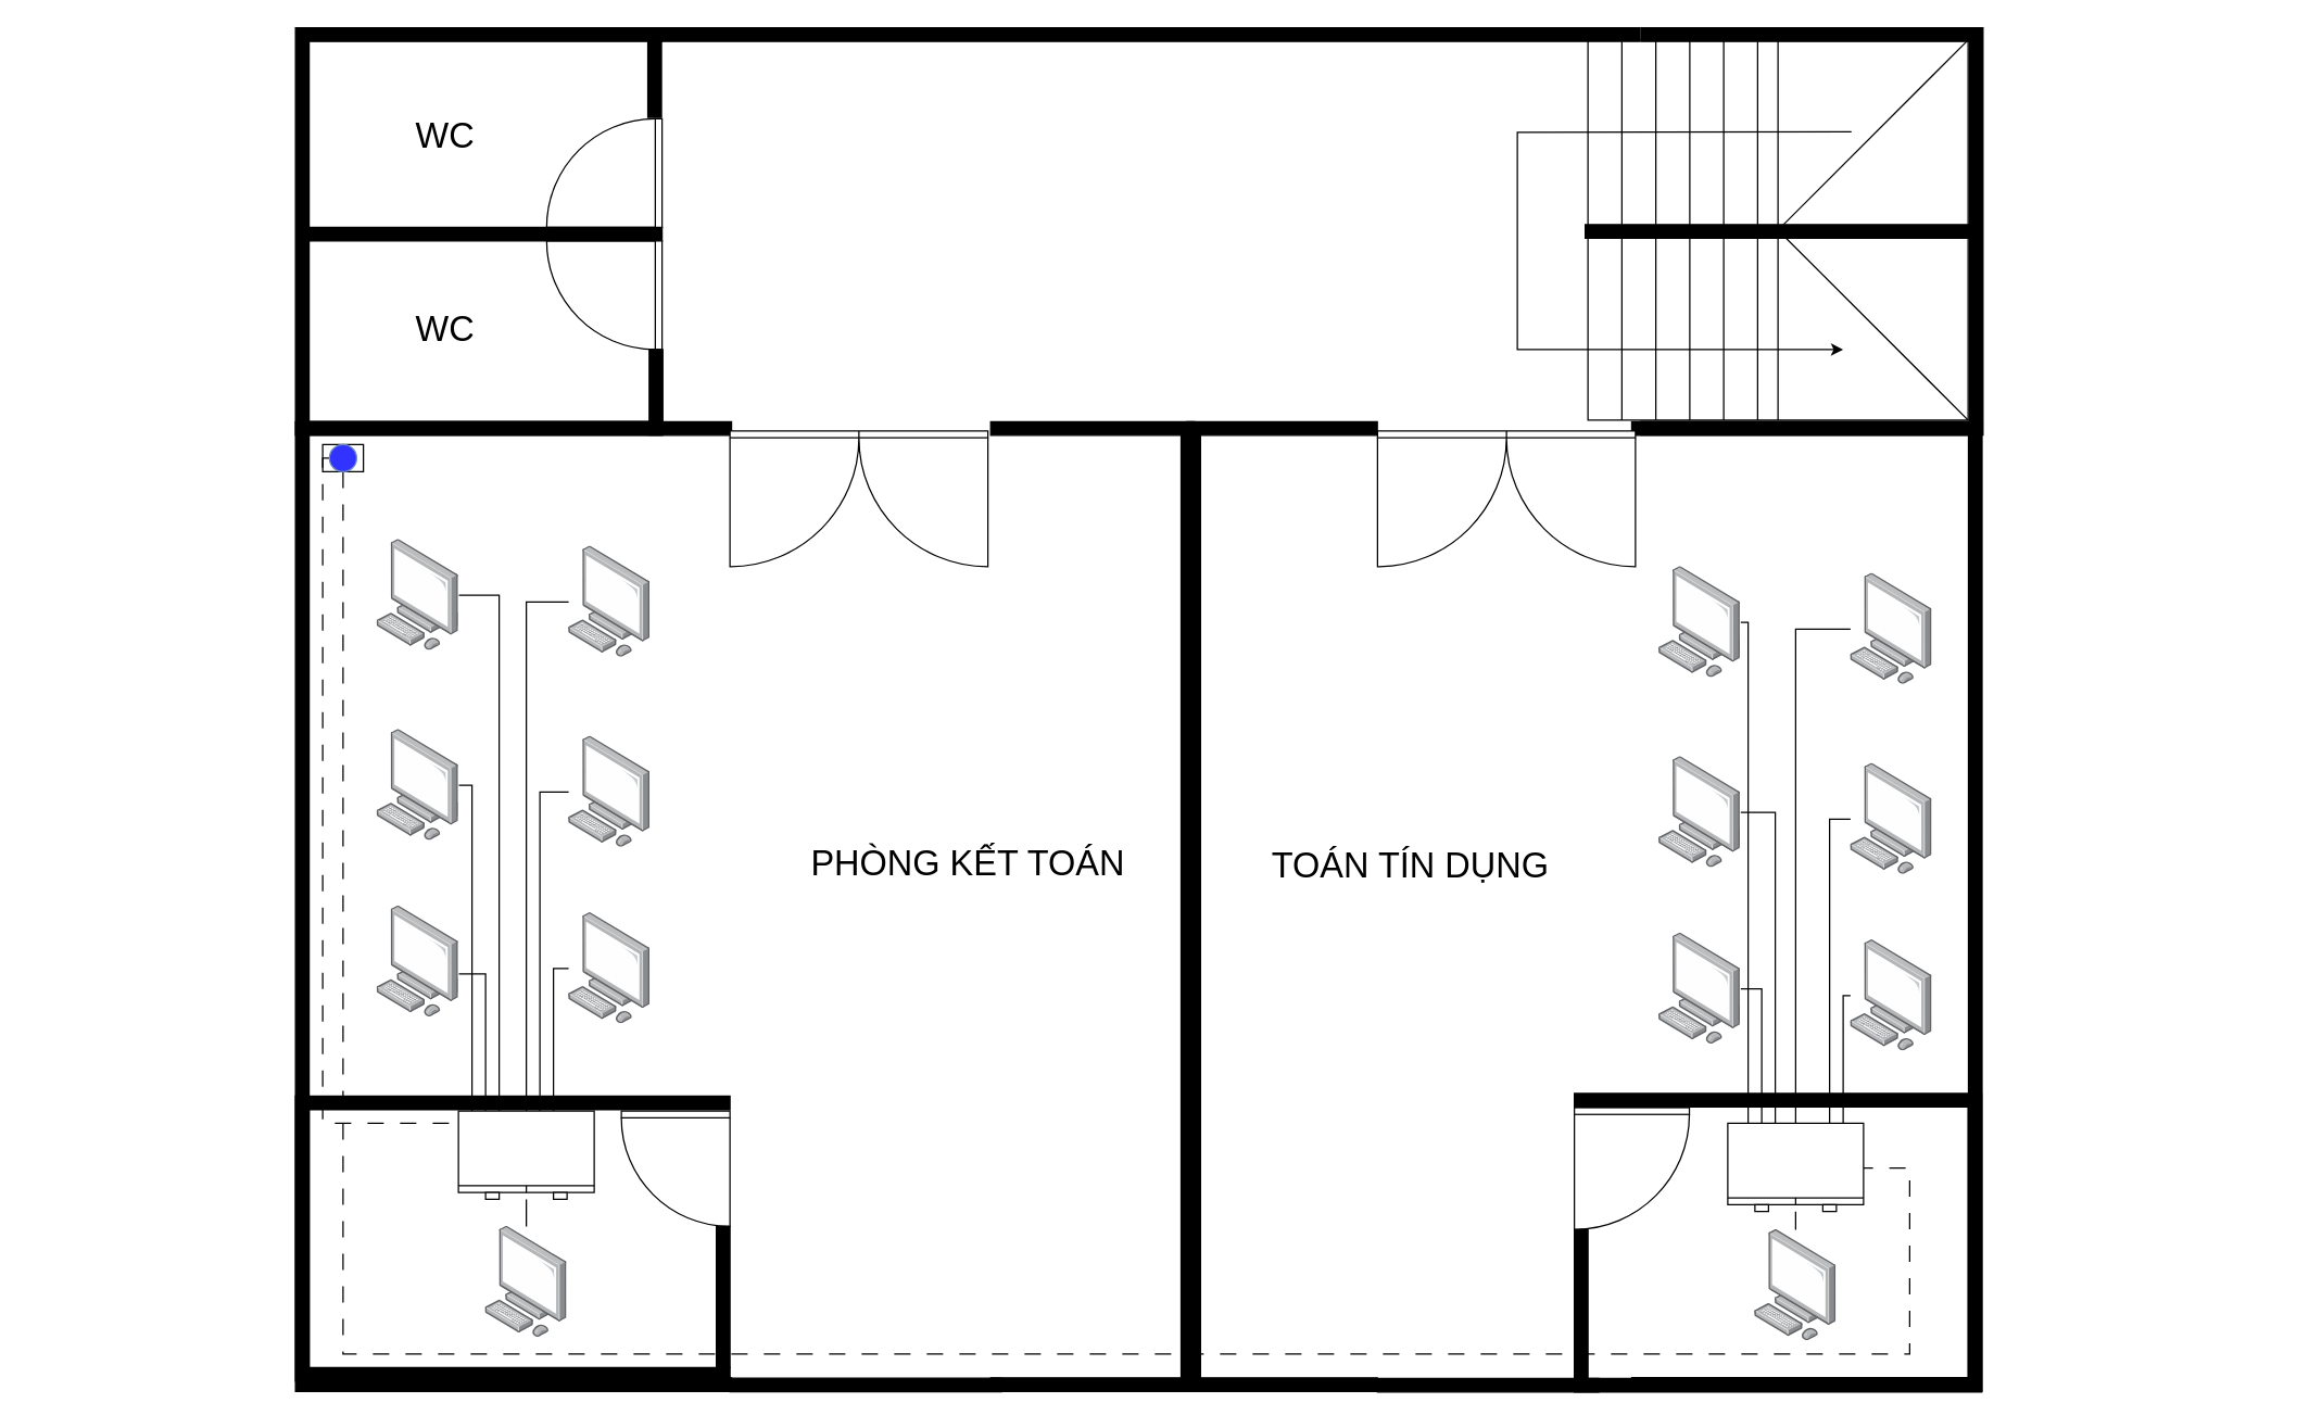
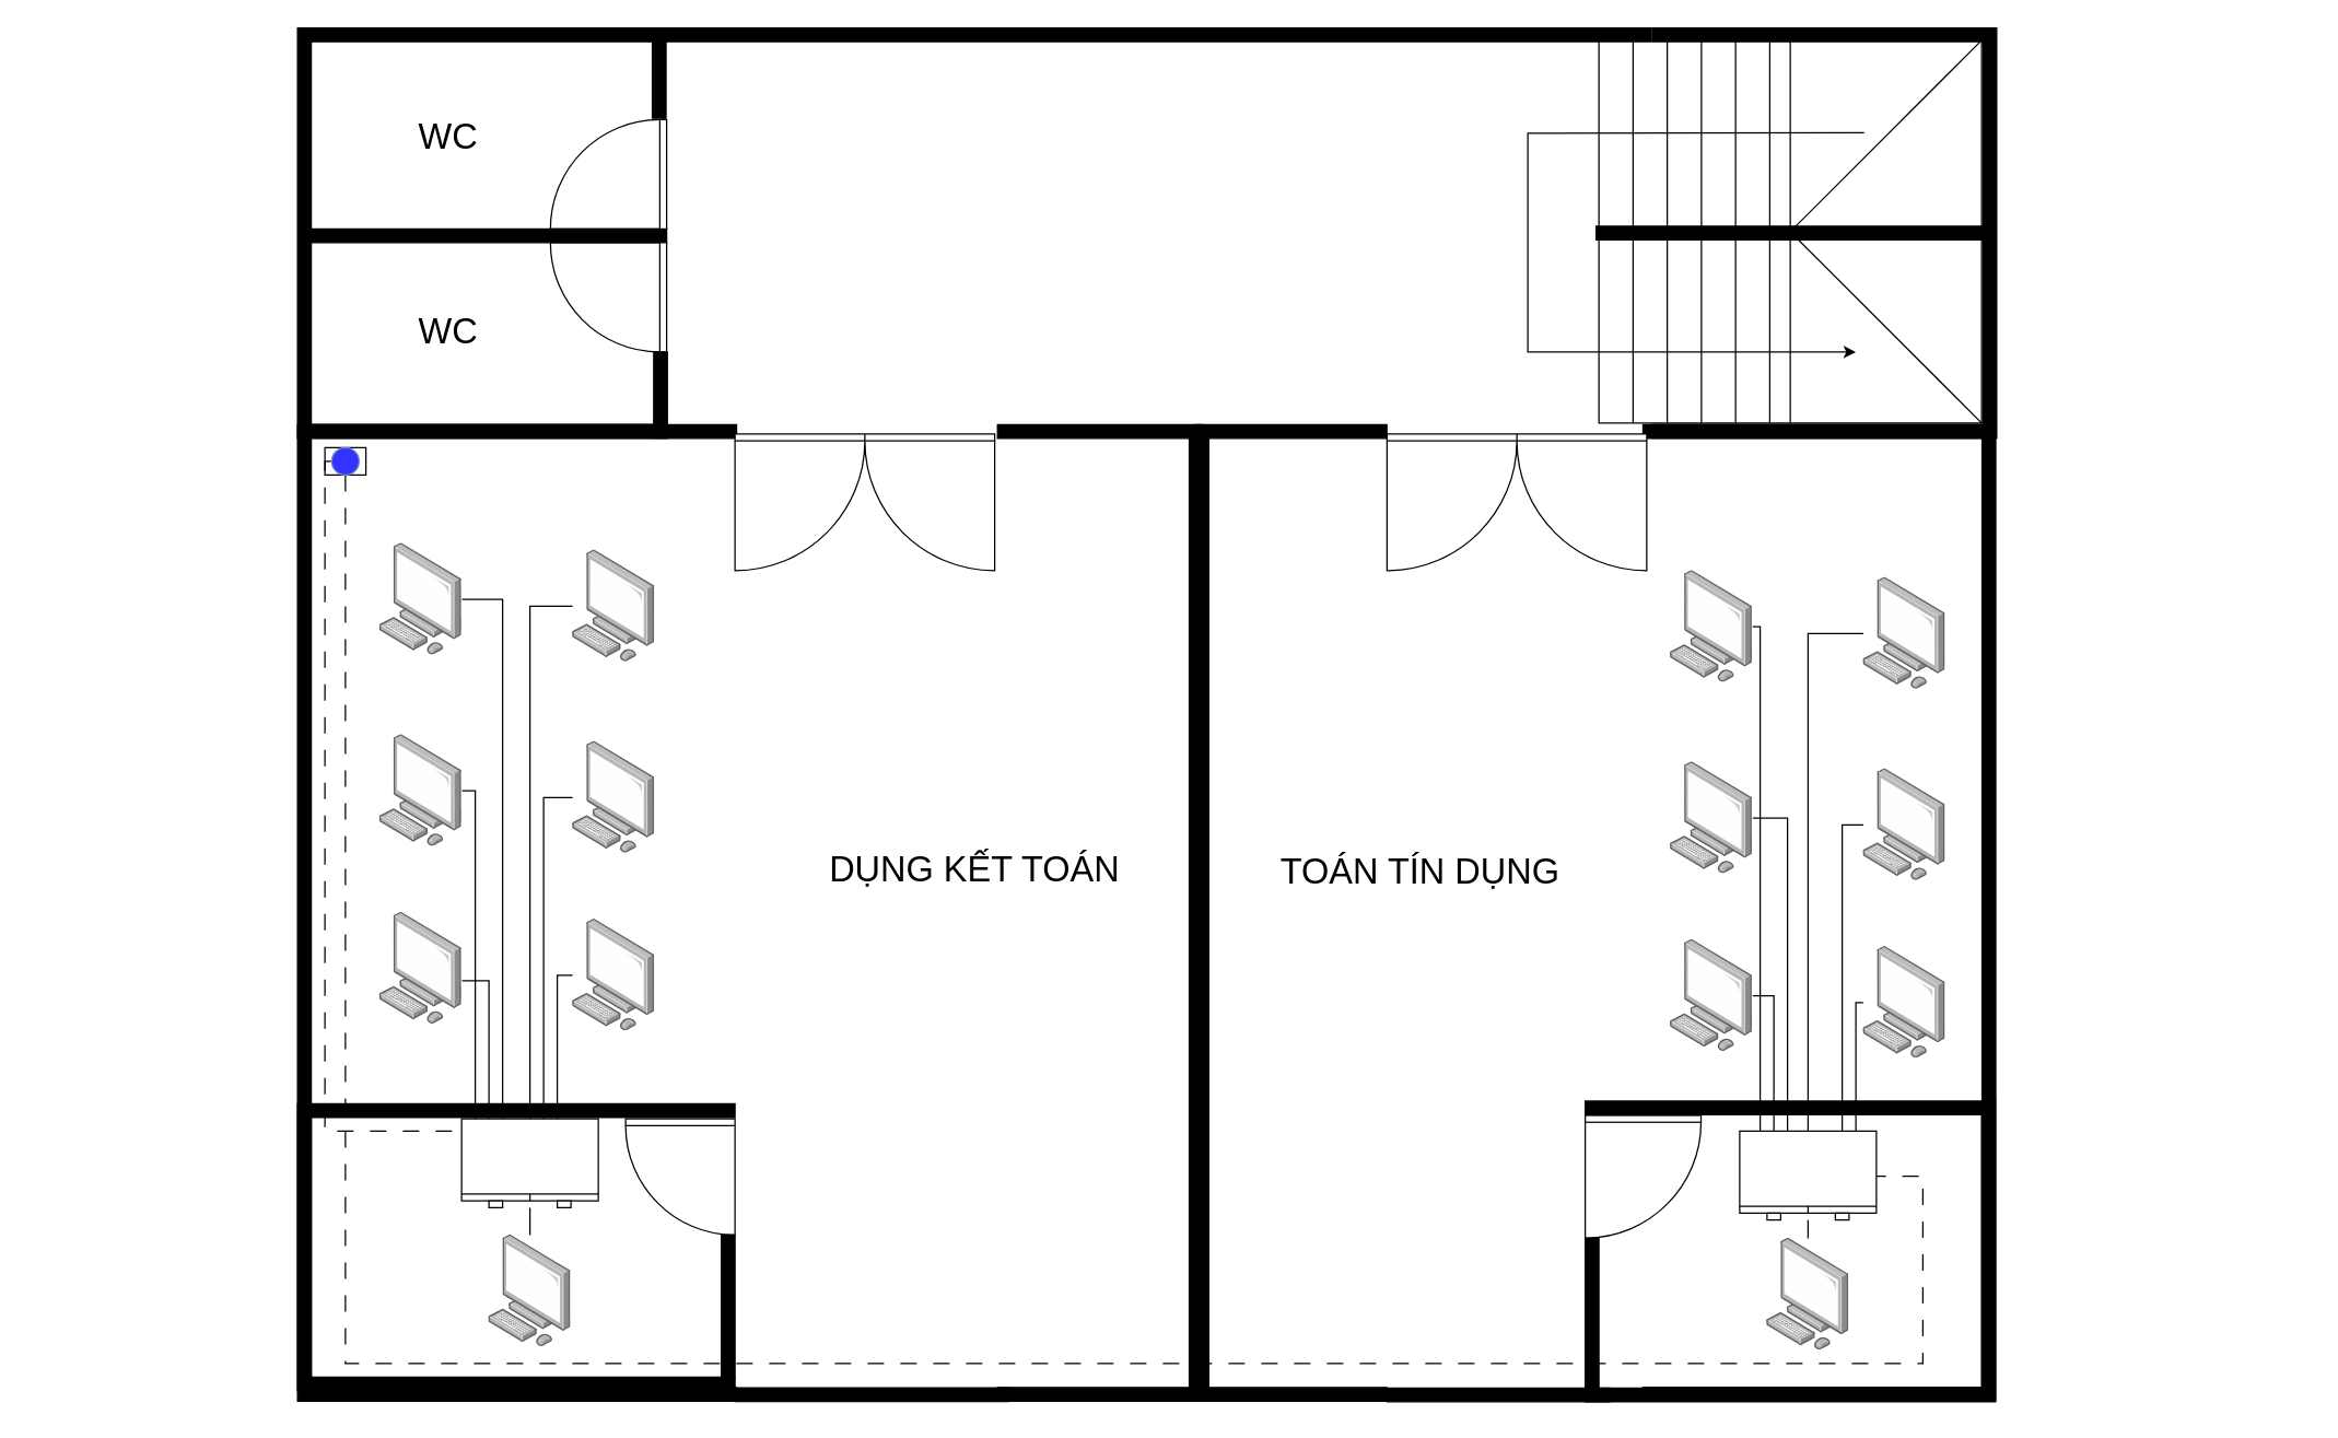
- <mxCell id="55" value="PHÒNG KẾT TOÁN" style="text;html=1;align=center;verticalAlign=middle;resizable=0;points=[];autosize=1;strokeColor=none;fillColor=none;fontSize=26;" vertex="1" parent="1"><mxGeometry x="587" y="615.8" width="250" height="40" as="geometry" /></mxCell>
+ <mxCell id="55" value="DỤNG KẾT TOÁN" style="text;html=1;align=center;verticalAlign=middle;resizable=0;points=[];autosize=1;strokeColor=none;fillColor=none;fontSize=26;" vertex="1" parent="1"><mxGeometry x="587" y="615.8" width="250" height="40" as="geometry" /></mxCell>
